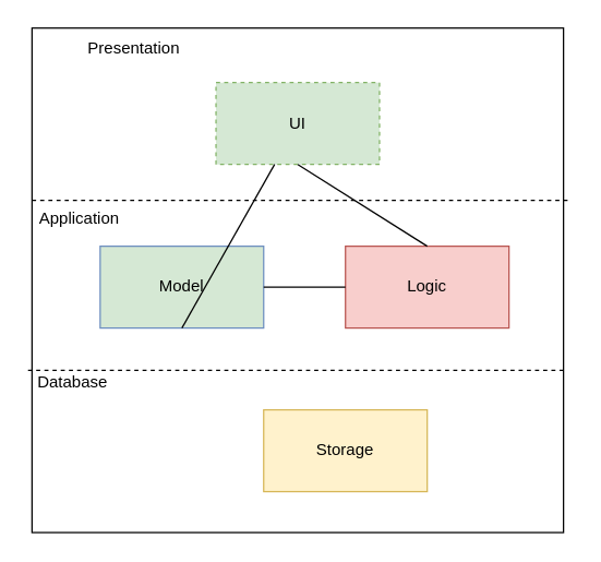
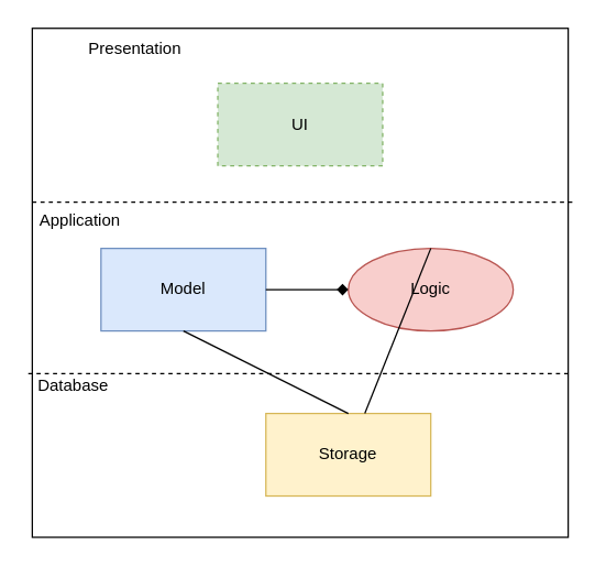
- <mxCell id="13" value="" style="endArrow=none;html=1;entryX=0.5;entryY=1;entryDx=0;entryDy=0;exitX=0.5;exitY=0;exitDx=0;exitDy=0;" edge="1" parent="1" source="10" target="8"><mxGeometry width="50" height="50" relative="1" as="geometry"><mxPoint x="143" y="250" as="sourcePoint" /><mxPoint x="228" y="315" as="targetPoint" /></mxGeometry></mxCell>
+ <mxCell id="13" value="" style="endArrow=none;html=1;exitX=0.5;exitY=0;exitDx=0;exitDy=0;" edge="1" parent="1" source="10" target="11"><mxGeometry width="50" height="50" relative="1" as="geometry"><mxPoint x="143" y="250" as="sourcePoint" /><mxPoint x="228" y="315" as="targetPoint" /></mxGeometry></mxCell>
- <mxCell id="12" value="" style="endArrow=none;html=1;exitX=0.5;exitY=1;exitDx=0;exitDy=0;" edge="1" parent="1" source="9" target="8"><mxGeometry width="50" height="50" relative="1" as="geometry"><mxPoint x="203" y="240" as="sourcePoint" /><mxPoint x="253" y="190" as="targetPoint" /></mxGeometry></mxCell>
+ <mxCell id="12" value="" style="endArrow=none;html=1;entryX=0.5;entryY=0;entryDx=0;entryDy=0;exitX=0.5;exitY=1;exitDx=0;exitDy=0;" edge="1" parent="1" source="9" target="11"><mxGeometry width="50" height="50" relative="1" as="geometry"><mxPoint x="203" y="240" as="sourcePoint" /><mxPoint x="253" y="190" as="targetPoint" /></mxGeometry></mxCell>
- <mxCell id="9" value="Model" style="rounded=0;whiteSpace=wrap;html=1;fillColor=#d5e8d4;strokeColor=#6c8ebf;" vertex="1" parent="1"><mxGeometry x="73" y="180" width="120" height="60" as="geometry" /></mxCell>
+ <mxCell id="9" value="Model" style="rounded=0;whiteSpace=wrap;html=1;fillColor=#dae8fc;strokeColor=#6c8ebf;" vertex="1" parent="1"><mxGeometry x="73" y="180" width="120" height="60" as="geometry" /></mxCell>
- <mxCell id="14" value="" style="endArrow=none;html=1;entryX=0;entryY=0.5;entryDx=0;entryDy=0;exitX=1;exitY=0.5;exitDx=0;exitDy=0;" edge="1" parent="1" source="9" target="10"><mxGeometry width="50" height="50" relative="1" as="geometry"><mxPoint x="323" y="190" as="sourcePoint" /><mxPoint x="228" y="130" as="targetPoint" /></mxGeometry></mxCell>
+ <mxCell id="14" value="" style="endArrow=diamond;html=1;entryX=0;entryY=0.5;entryDx=0;entryDy=0;exitX=1;exitY=0.5;exitDx=0;exitDy=0;" edge="1" parent="1" source="9" target="10"><mxGeometry width="50" height="50" relative="1" as="geometry"><mxPoint x="323" y="190" as="sourcePoint" /><mxPoint x="228" y="130" as="targetPoint" /></mxGeometry></mxCell>
- <mxCell id="10" value="Logic" style="rounded=0;whiteSpace=wrap;html=1;fillColor=#f8cecc;strokeColor=#b85450;" vertex="1" parent="1"><mxGeometry x="253" y="180" width="120" height="60" as="geometry" /></mxCell>
+ <mxCell id="10" value="Logic" style="ellipse;whiteSpace=wrap;html=1;fillColor=#f8cecc;strokeColor=#b85450;" vertex="1" parent="1"><mxGeometry x="253" y="180" width="120" height="60" as="geometry" /></mxCell>
